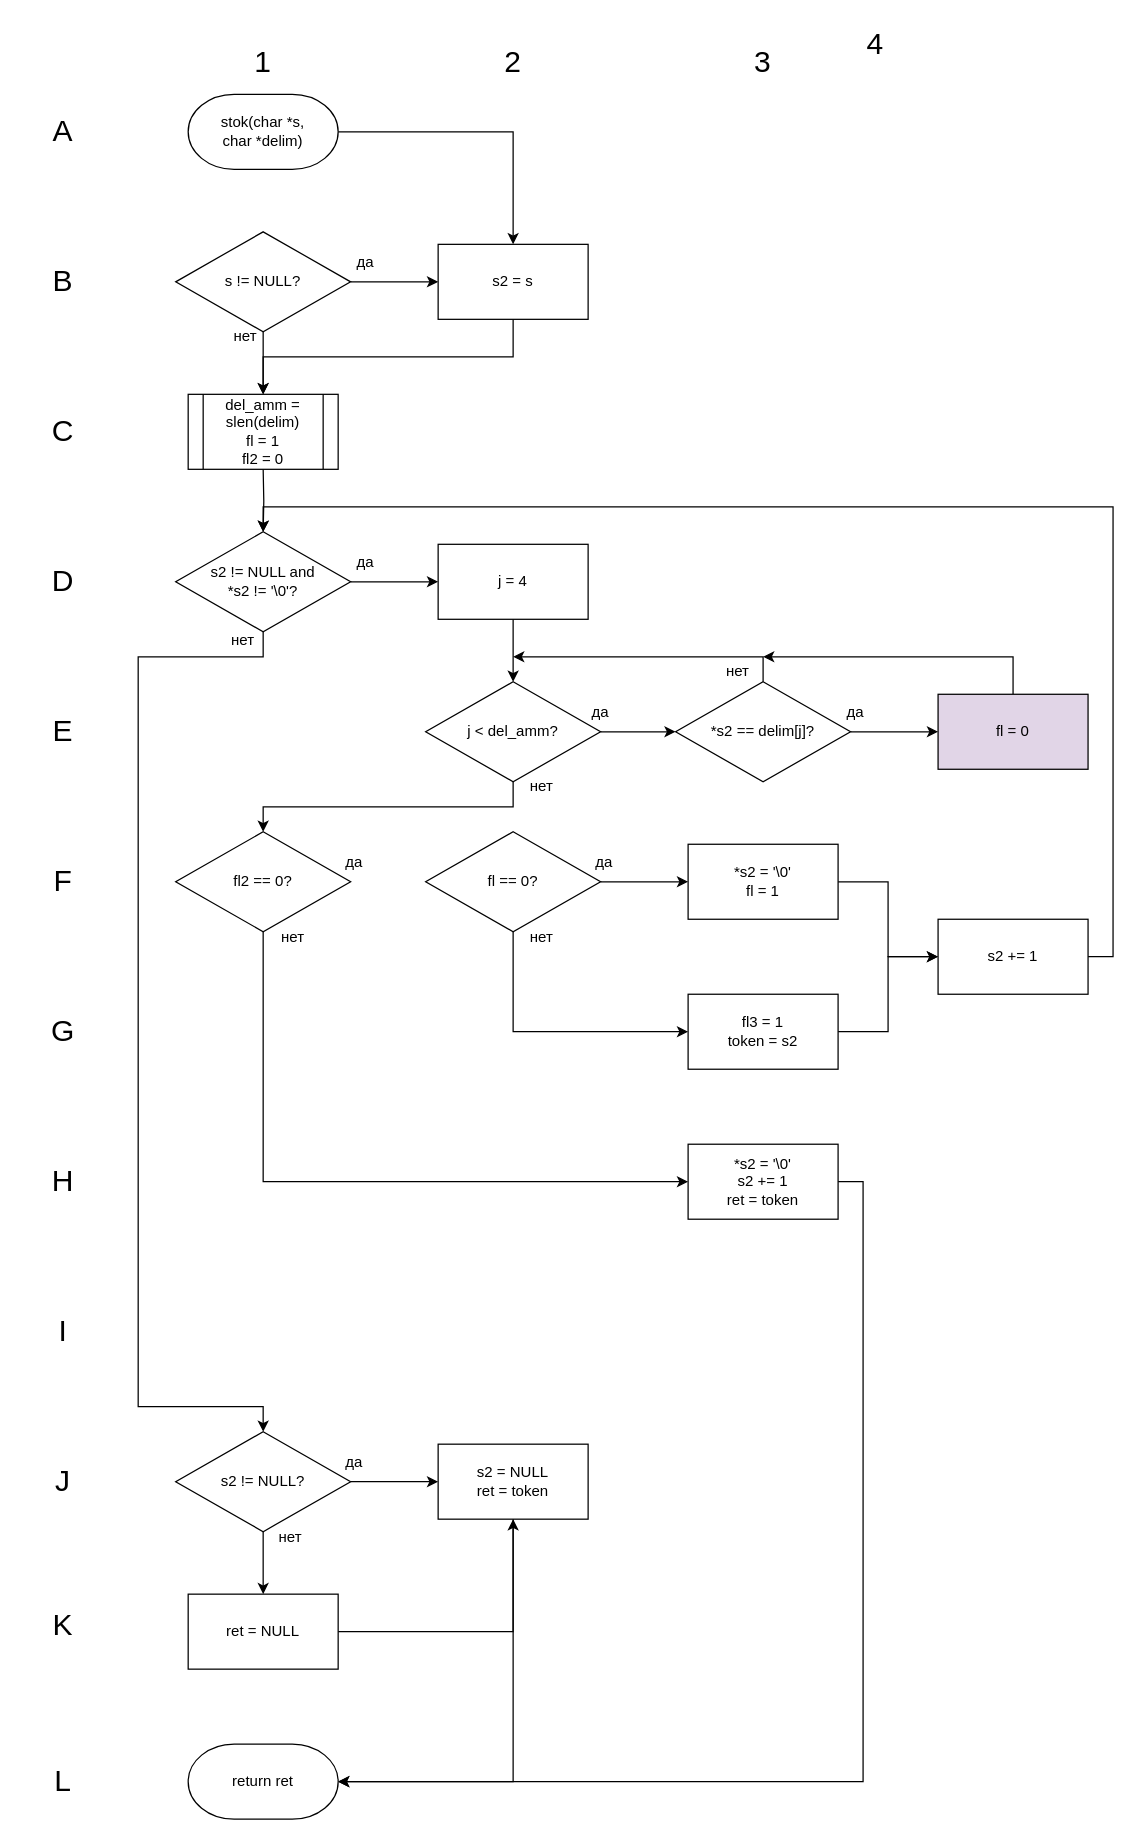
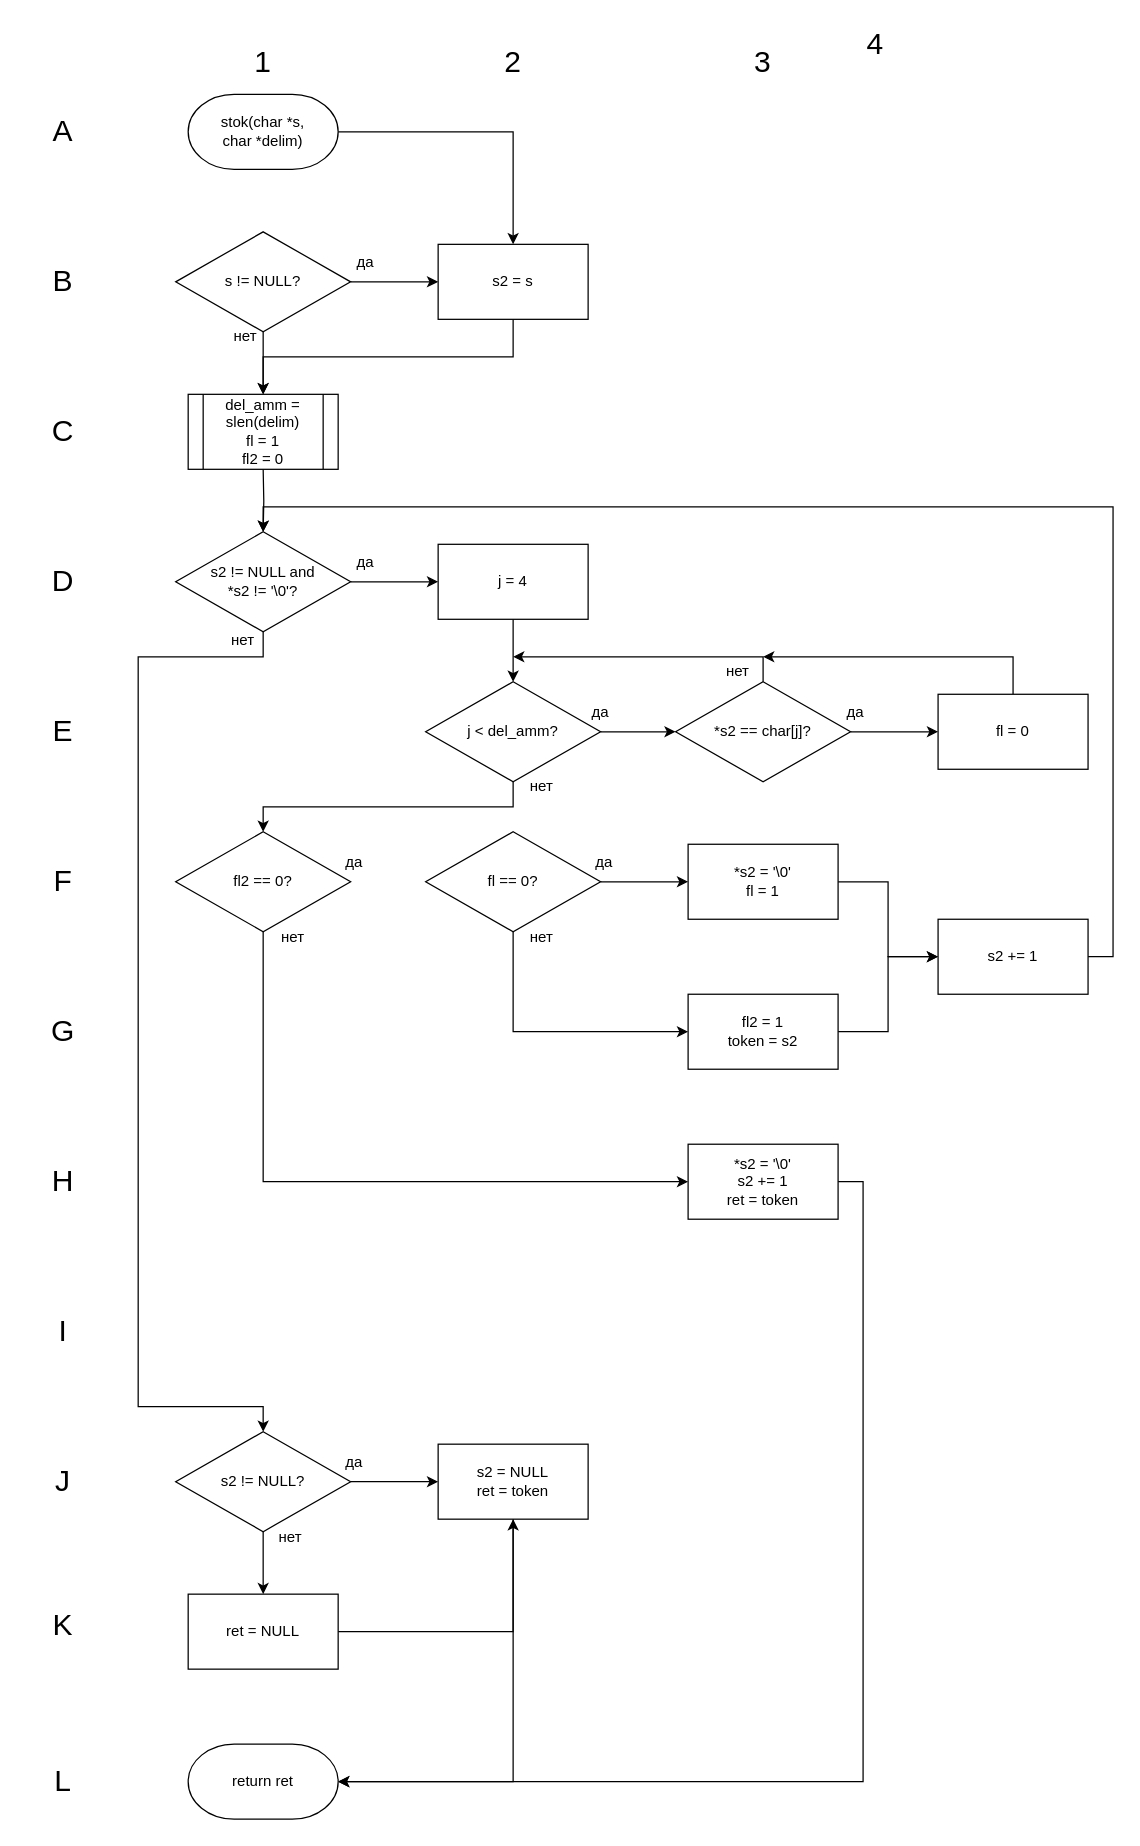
- <mxCell id="28" value="*s2 == delim[j]?" style="rhombus;whiteSpace=wrap;html=1;" parent="1" vertex="1"><mxGeometry x="540" y="545" width="140" height="80" as="geometry" /></mxCell>
+ <mxCell id="28" value="*s2 == char[j]?" style="rhombus;whiteSpace=wrap;html=1;" parent="1" vertex="1"><mxGeometry x="540" y="545" width="140" height="80" as="geometry" /></mxCell>
- <mxCell id="30" value="fl = 0" style="rounded=0;whiteSpace=wrap;html=1;fillColor=#e1d5e7;" parent="1" vertex="1"><mxGeometry x="750" y="555" width="120" height="60" as="geometry" /></mxCell>
+ <mxCell id="30" value="fl = 0" style="rounded=0;whiteSpace=wrap;html=1;" parent="1" vertex="1"><mxGeometry x="750" y="555" width="120" height="60" as="geometry" /></mxCell>
- <mxCell id="41" value="fl3 = 1&lt;br&gt;token = s2" style="rounded=0;whiteSpace=wrap;html=1;" parent="1" vertex="1"><mxGeometry x="550" y="795" width="120" height="60" as="geometry" /></mxCell>
+ <mxCell id="41" value="fl2 = 1&lt;br&gt;token = s2" style="rounded=0;whiteSpace=wrap;html=1;" parent="1" vertex="1"><mxGeometry x="550" y="795" width="120" height="60" as="geometry" /></mxCell>
